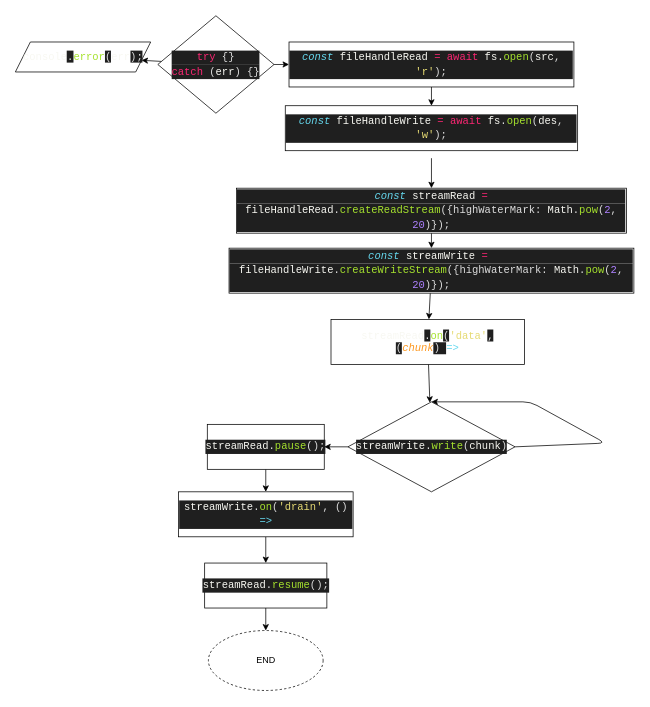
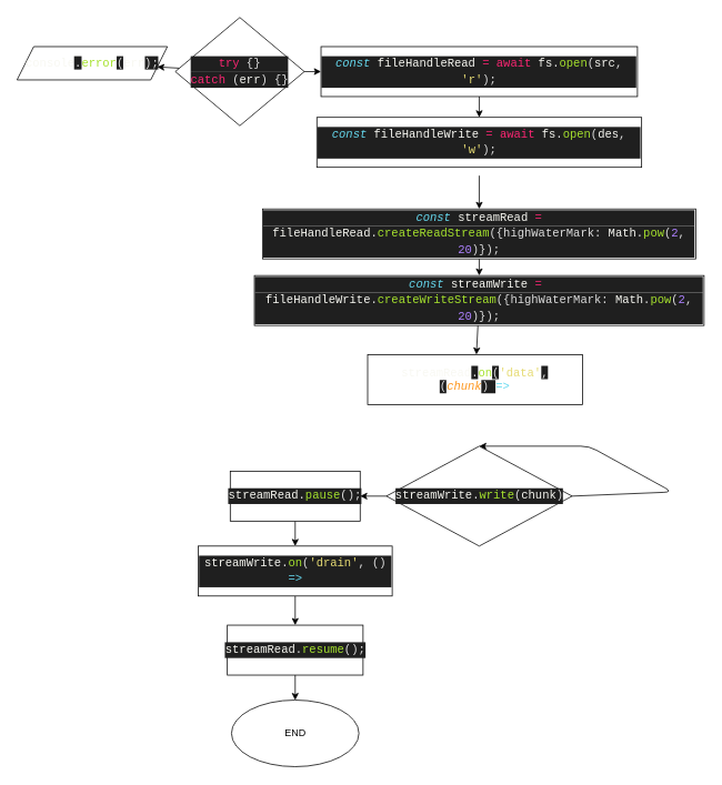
- <mxCell id="14" value="" style="edgeStyle=none;html=1;" edge="1" parent="1" source="15" target="18"><mxGeometry relative="1" as="geometry" /></mxCell>
- <mxCell id="25" value="END" style="ellipse;whiteSpace=wrap;html=1;dashed=1;" vertex="1" parent="1"><mxGeometry x="277.5" y="840" width="153" height="80" as="geometry" /></mxCell>
+ <mxCell id="25" value="END" style="ellipse;whiteSpace=wrap;html=1;" vertex="1" parent="1"><mxGeometry x="277.5" y="840" width="153" height="80" as="geometry" /></mxCell>
